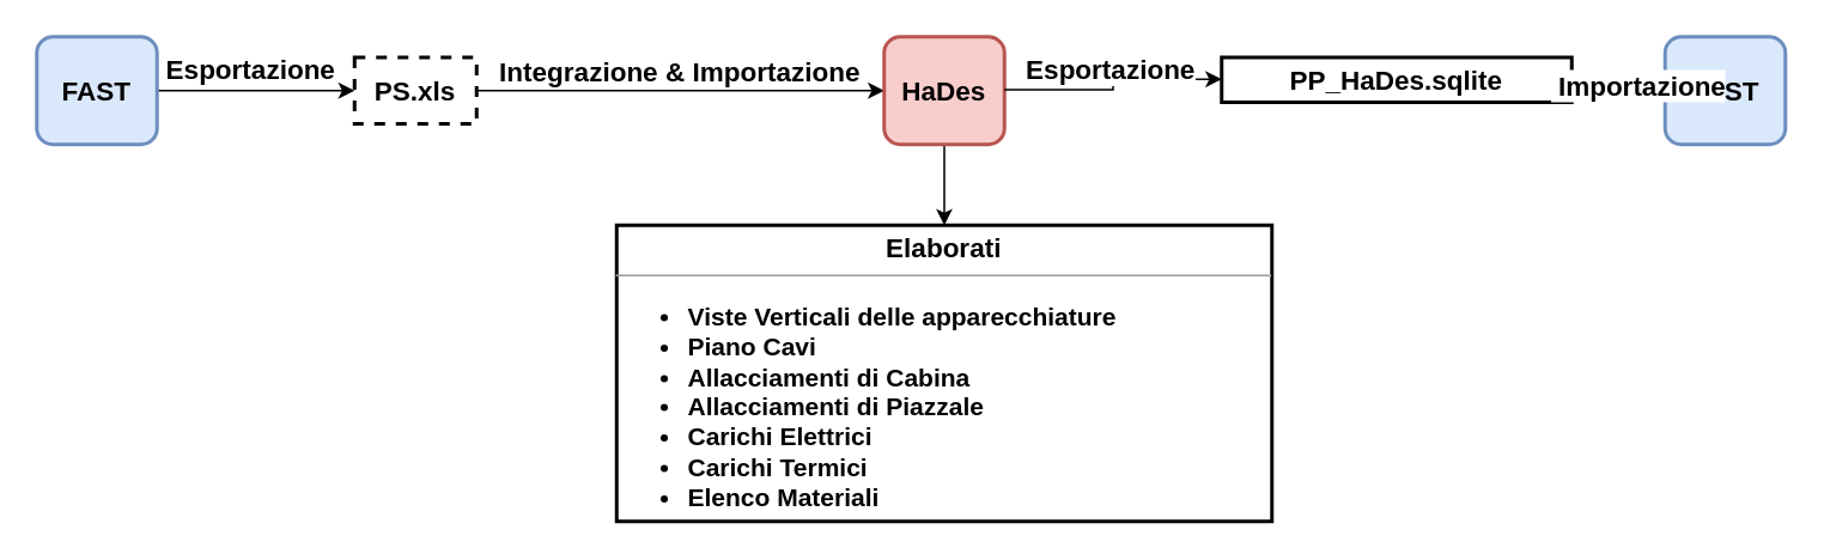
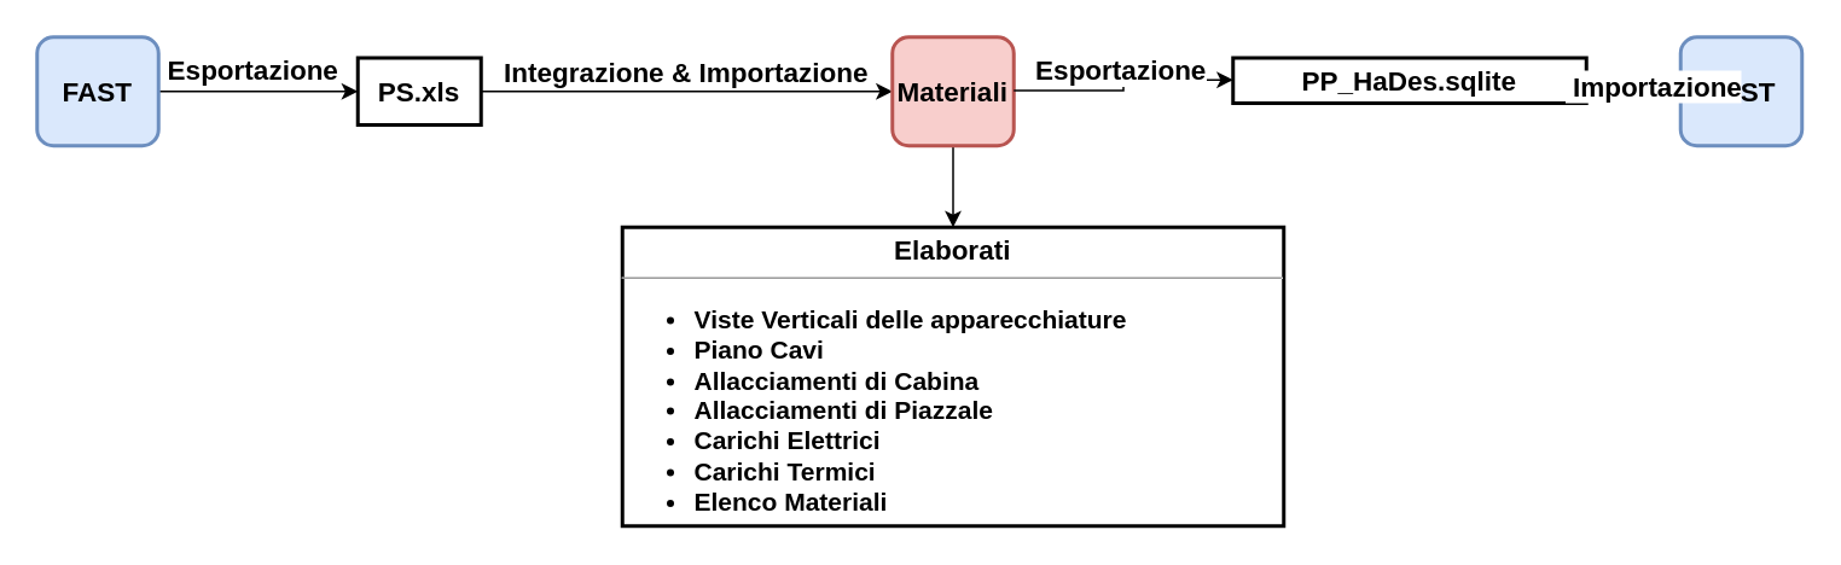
- <mxCell id="5" value="&lt;b&gt;PS.xls&lt;/b&gt;" style="rounded=0;whiteSpace=wrap;html=1;fontSize=15;strokeWidth=2;dashed=1;" vertex="1" parent="1"><mxGeometry x="197" y="31.5" width="68" height="37" as="geometry" /></mxCell>
+ <mxCell id="5" value="&lt;b&gt;PS.xls&lt;/b&gt;" style="rounded=0;whiteSpace=wrap;html=1;fontSize=15;strokeWidth=2;" vertex="1" parent="1"><mxGeometry x="197" y="31.5" width="68" height="37" as="geometry" /></mxCell>
- <mxCell id="7" value="&lt;font style=&quot;font-size: 15px;&quot;&gt;&lt;b&gt;HaDes&lt;/b&gt;&lt;/font&gt;" style="rounded=1;whiteSpace=wrap;html=1;strokeWidth=2;fillColor=#f8cecc;strokeColor=#b85450;" vertex="1" parent="1"><mxGeometry x="492" y="20" width="67" height="60" as="geometry" /></mxCell>
+ <mxCell id="7" value="&lt;font style=&quot;font-size: 15px;&quot;&gt;&lt;b&gt;Materiali&lt;/b&gt;&lt;/font&gt;" style="rounded=1;whiteSpace=wrap;html=1;strokeWidth=2;fillColor=#f8cecc;strokeColor=#b85450;" vertex="1" parent="1"><mxGeometry x="492" y="20" width="67" height="60" as="geometry" /></mxCell>
